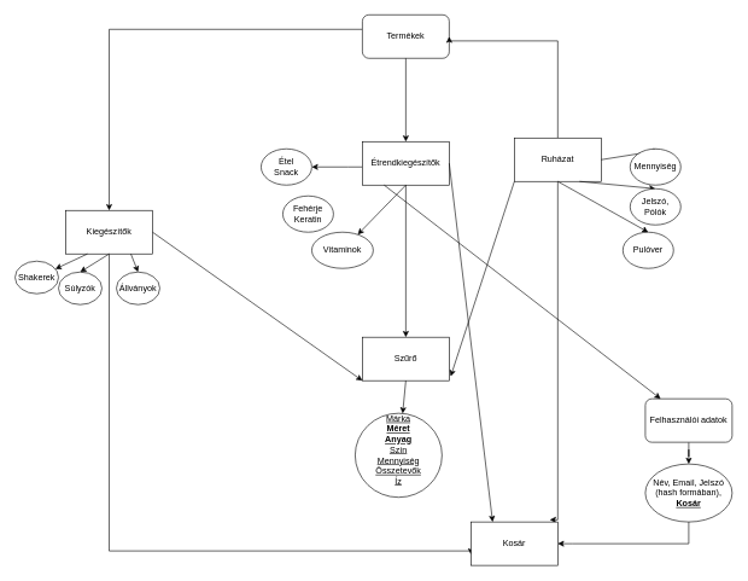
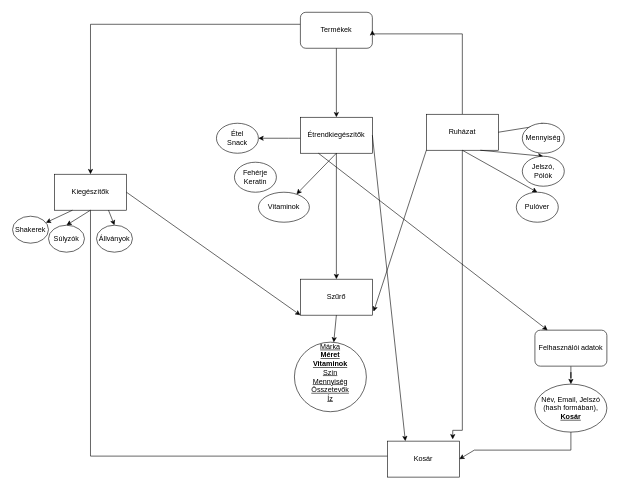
- <mxCell id="35" value="&lt;u&gt;Márka&lt;/u&gt;&lt;br&gt;&lt;u style=&quot;font-weight: bold;&quot;&gt;Méret&lt;/u&gt;&lt;br&gt;&lt;b&gt;&lt;u&gt;Anyag&lt;br&gt;&lt;/u&gt;&lt;/b&gt;&lt;u&gt;Szín&lt;br&gt;Mennyiség&lt;br&gt;Összetevők&lt;br&gt;Íz&lt;br&gt;&lt;br&gt;&lt;/u&gt;" style="ellipse;whiteSpace=wrap;html=1;" vertex="1" parent="1"><mxGeometry x="490" y="570" width="120" height="116" as="geometry" /></mxCell>
+ <mxCell id="35" value="&lt;u&gt;Márka&lt;/u&gt;&lt;br&gt;&lt;u style=&quot;font-weight: bold;&quot;&gt;Méret&lt;/u&gt;&lt;br&gt;&lt;b&gt;&lt;u&gt;Vitaminok&lt;br&gt;&lt;/u&gt;&lt;/b&gt;&lt;u&gt;Szín&lt;br&gt;Mennyiség&lt;br&gt;Összetevők&lt;br&gt;Íz&lt;br&gt;&lt;br&gt;&lt;/u&gt;" style="ellipse;whiteSpace=wrap;html=1;" vertex="1" parent="1"><mxGeometry x="490" y="570" width="120" height="116" as="geometry" /></mxCell>
- <mxCell id="13" value="Kosár" style="rounded=0;whiteSpace=wrap;html=1;" vertex="1" parent="1"><mxGeometry x="650" y="720" width="120" height="60" as="geometry" /></mxCell>
+ <mxCell id="13" value="Kosár" style="rounded=0;whiteSpace=wrap;html=1;" vertex="1" parent="1"><mxGeometry x="645" y="735" width="120" height="60" as="geometry" /></mxCell>
